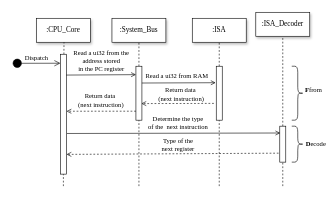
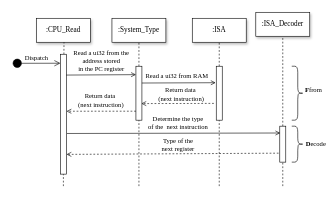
- <mxCell id="2" value=":CPU_Core" style="rounded=0;whiteSpace=wrap;html=1;shadow=1;fontFamily=Computer Modern;" vertex="1" parent="1"><mxGeometry x="60" y="30" width="90" height="40" as="geometry" /></mxCell>
+ <mxCell id="2" value=":CPU_Read" style="rounded=0;whiteSpace=wrap;html=1;shadow=1;fontFamily=Computer Modern;" vertex="1" parent="1"><mxGeometry x="60" y="30" width="90" height="40" as="geometry" /></mxCell>
- <mxCell id="3" value=":System_Bus" style="rounded=0;whiteSpace=wrap;html=1;shadow=1;fontFamily=Computer Modern;" vertex="1" parent="1"><mxGeometry x="186" y="30" width="90" height="40" as="geometry" /></mxCell>
+ <mxCell id="3" value=":System_Type" style="rounded=0;whiteSpace=wrap;html=1;shadow=1;fontFamily=Computer Modern;" vertex="1" parent="1"><mxGeometry x="186" y="30" width="90" height="40" as="geometry" /></mxCell>
